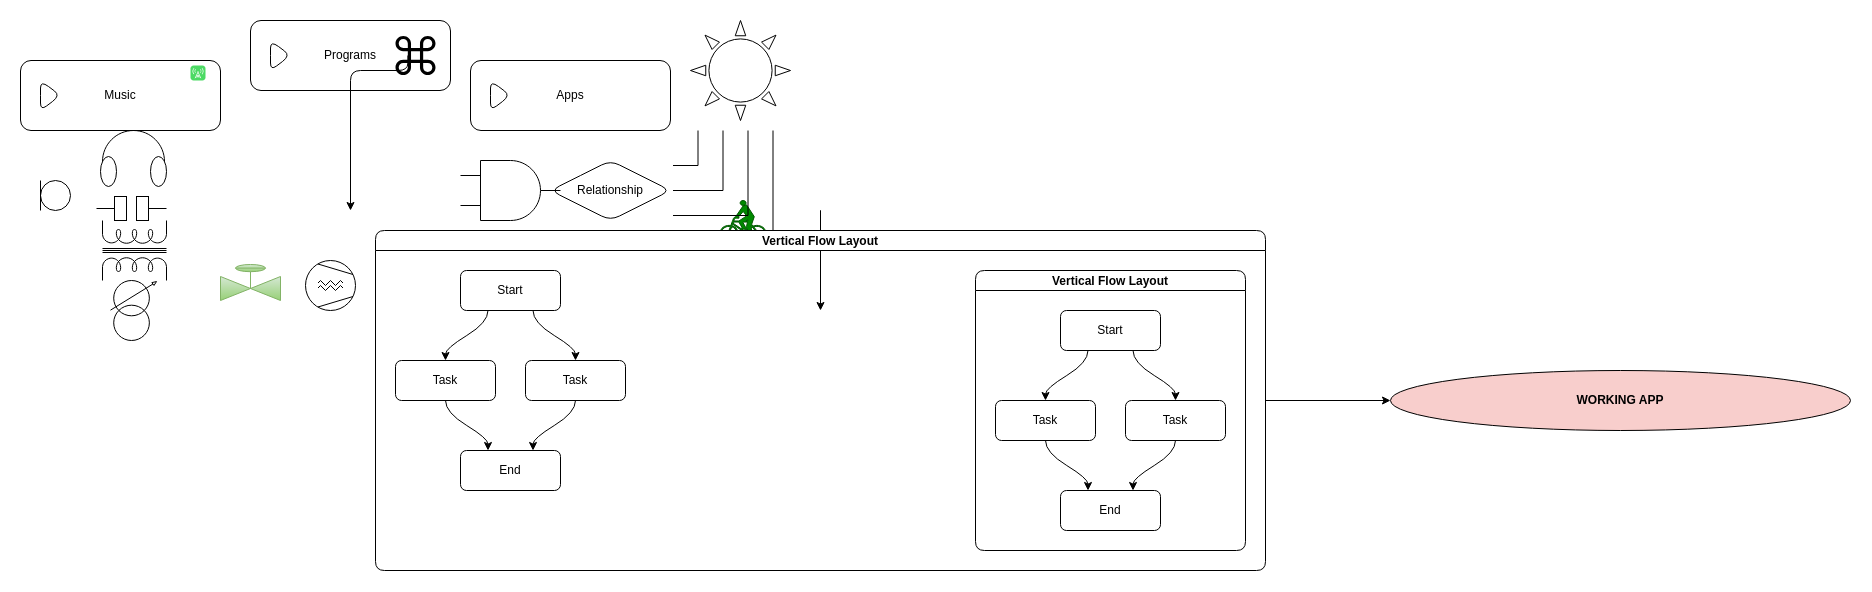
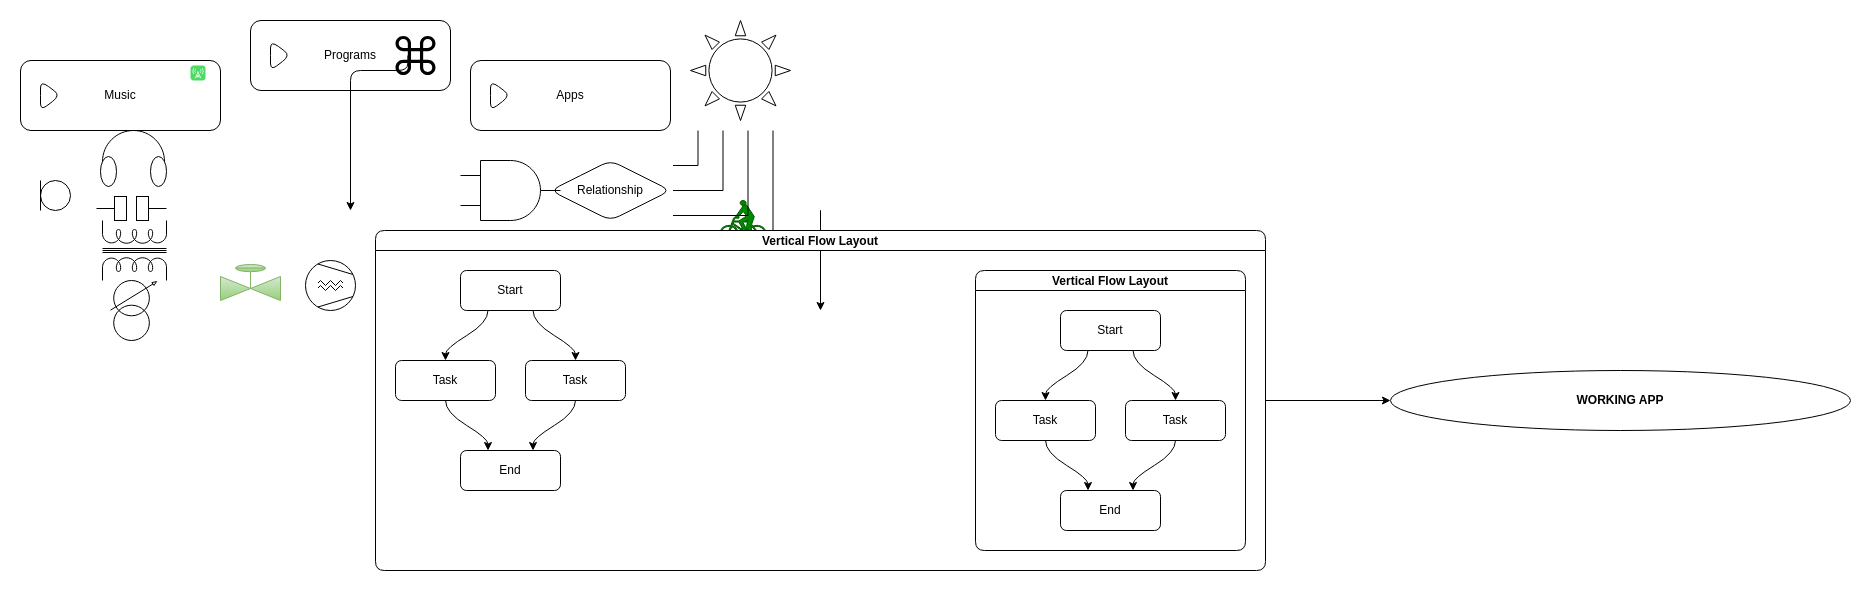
- <mxCell id="43" value="WORKING APP" style="ellipse;whiteSpace=wrap;html=1;rounded=1;fontStyle=1;startSize=20;fillColor=#f8cecc;" vertex="1" parent="1"><mxGeometry x="1390" y="370" width="460" height="60" as="geometry" /></mxCell>
+ <mxCell id="43" value="WORKING APP" style="ellipse;whiteSpace=wrap;html=1;rounded=1;fontStyle=1;startSize=20;" vertex="1" parent="1"><mxGeometry x="1390" y="370" width="460" height="60" as="geometry" /></mxCell>
